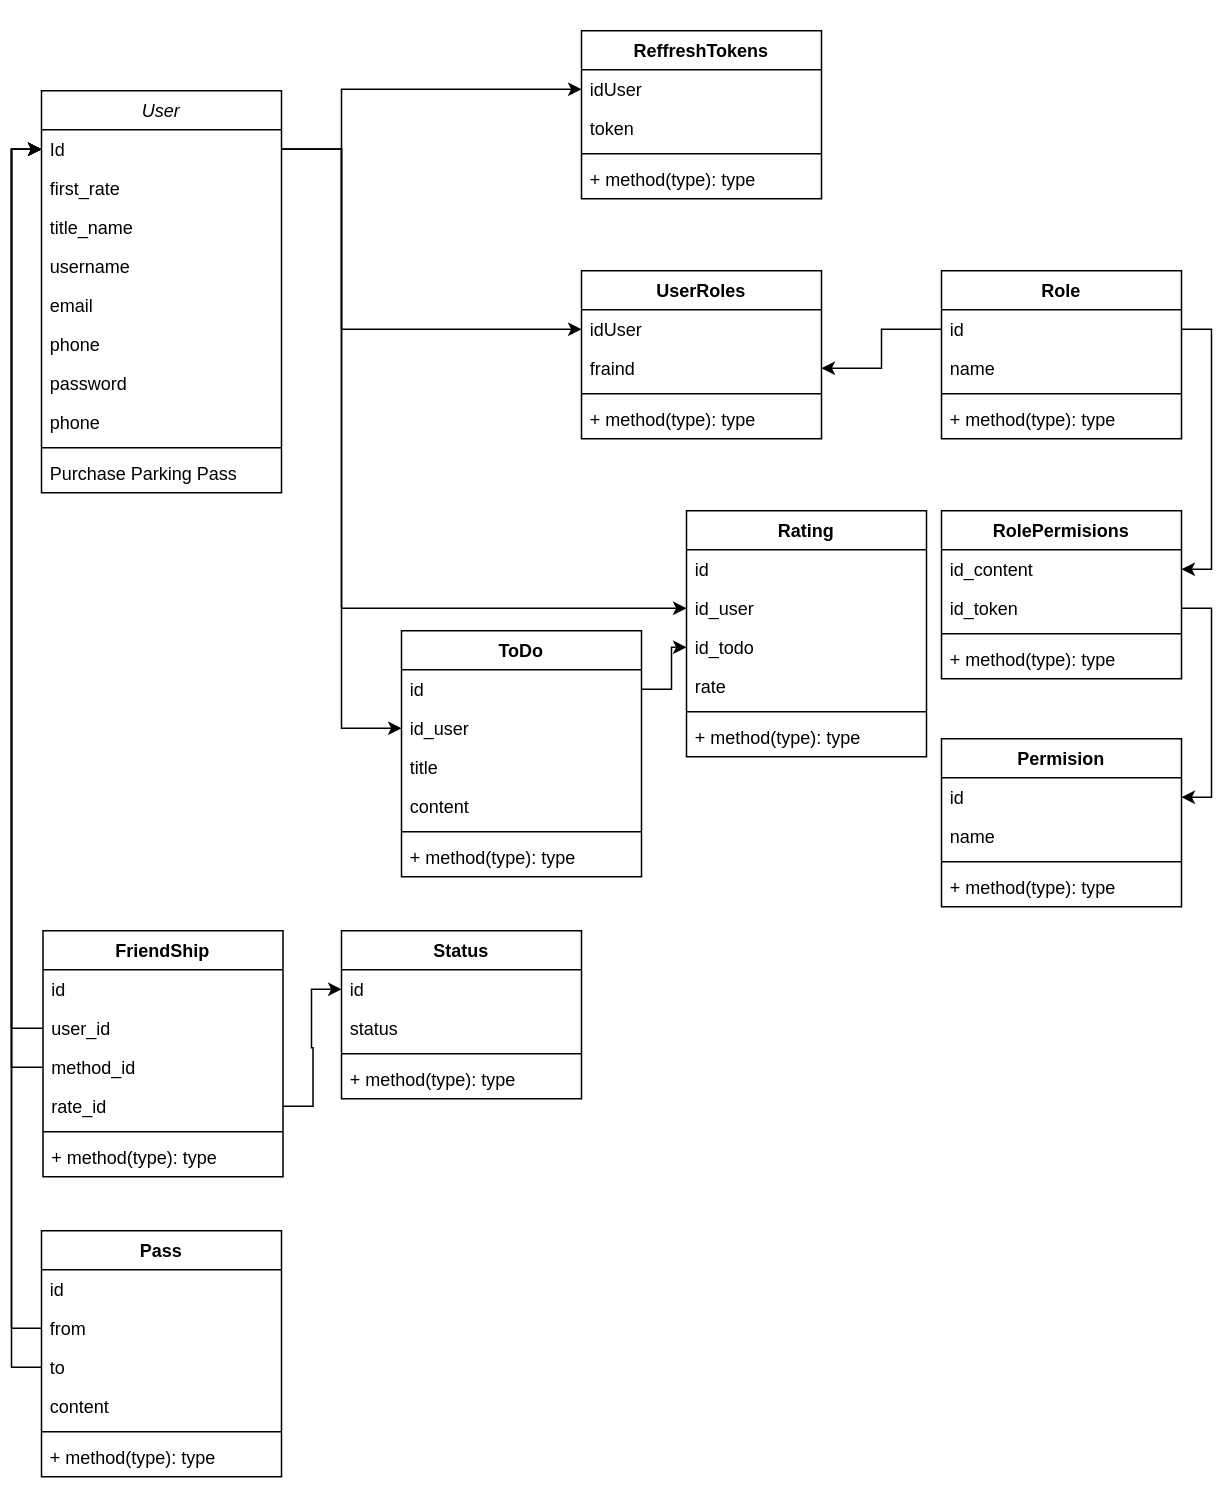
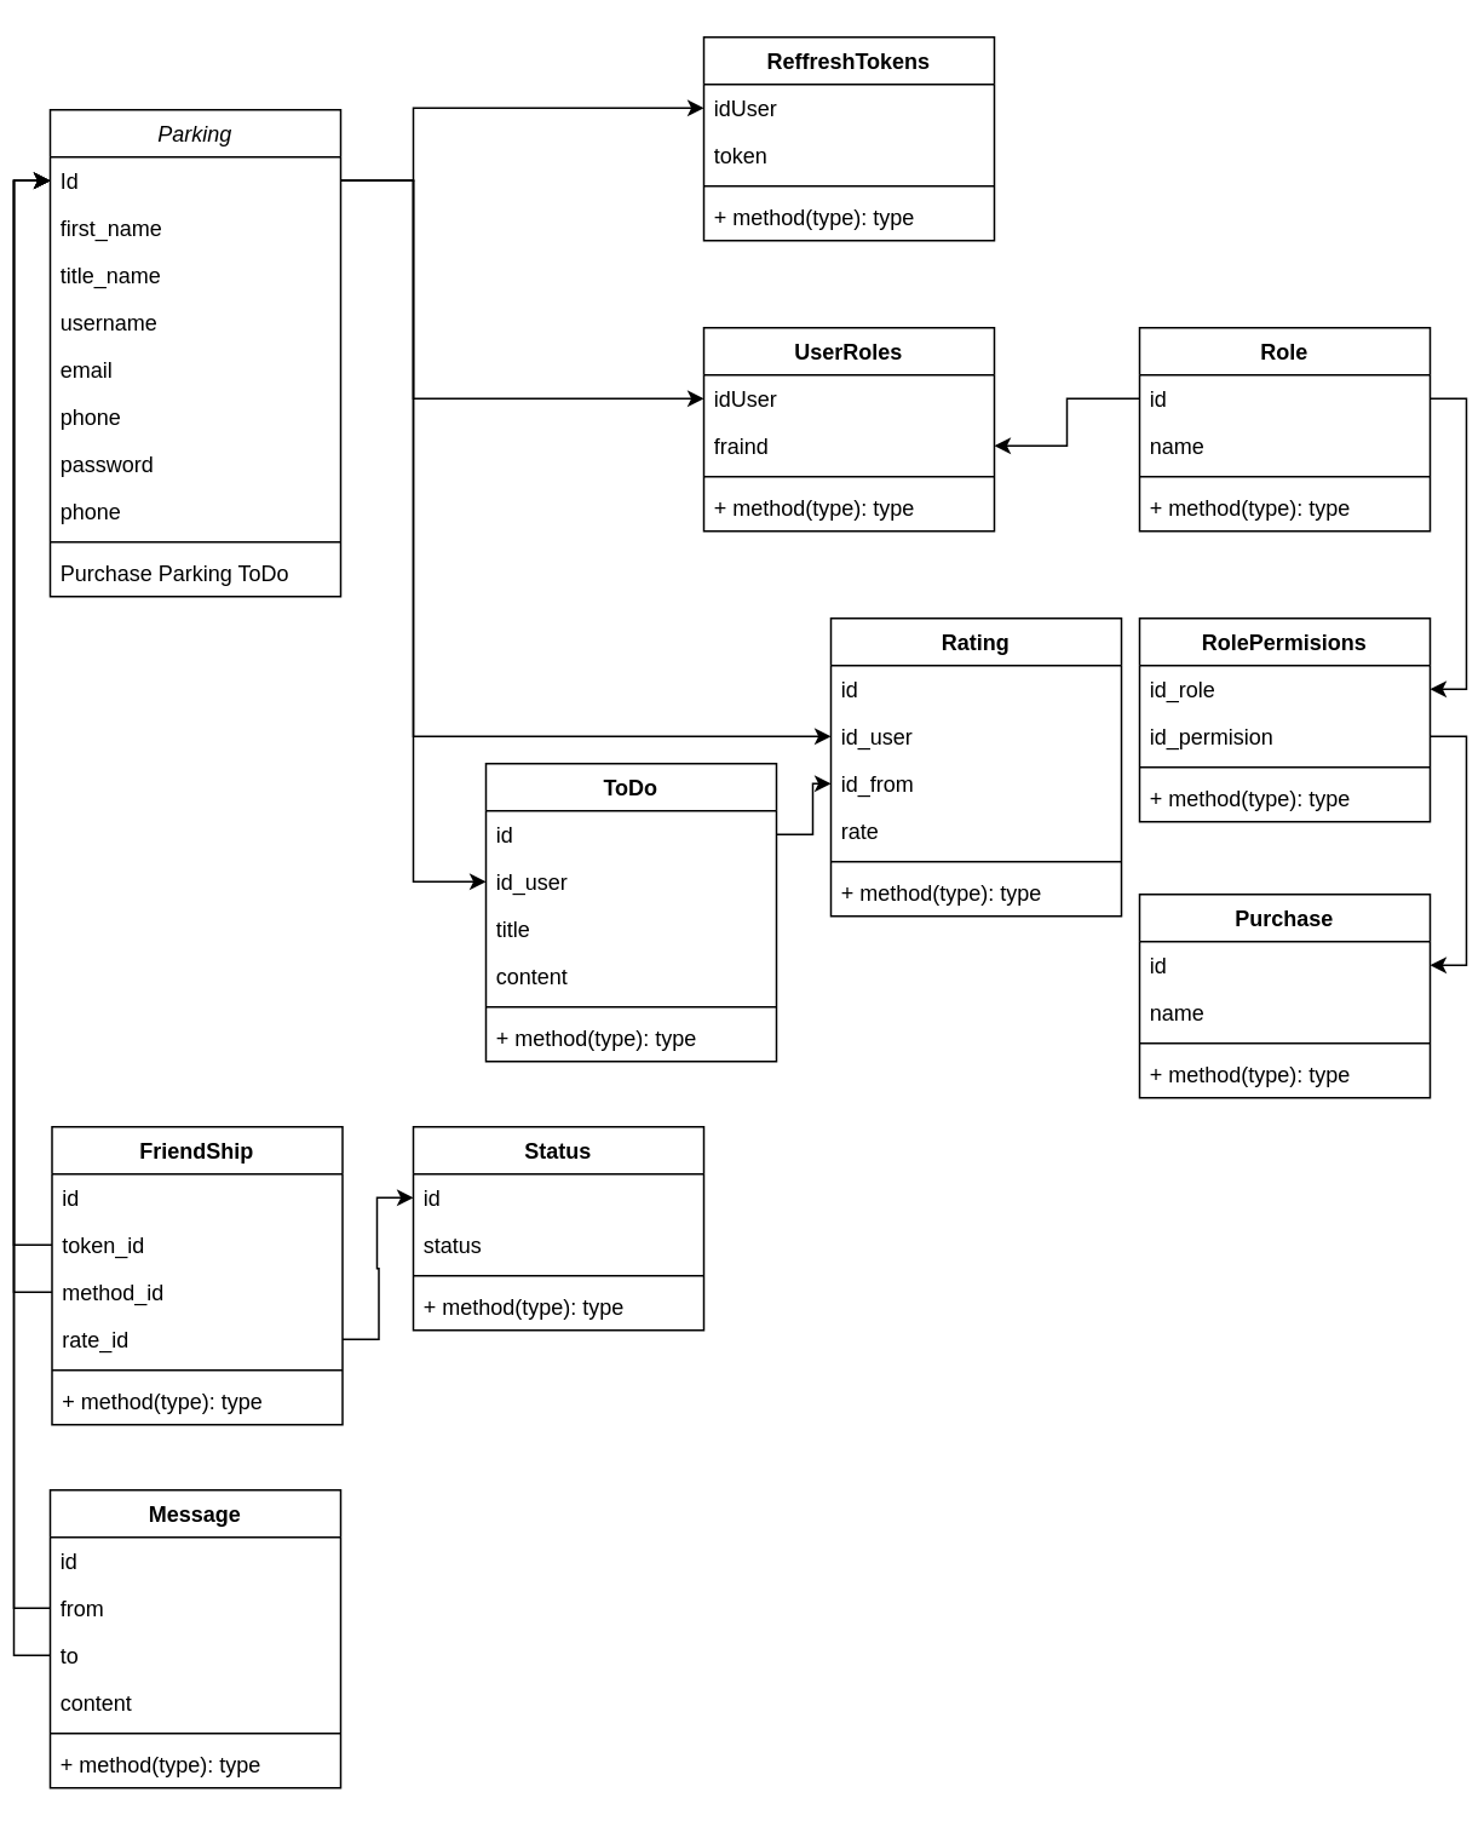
- <mxCell id="2" value="User" style="swimlane;fontStyle=2;align=center;verticalAlign=top;childLayout=stackLayout;horizontal=1;startSize=26;horizontalStack=0;resizeParent=1;resizeLast=0;collapsible=1;marginBottom=0;rounded=0;shadow=0;strokeWidth=1;" parent="1" vertex="1"><mxGeometry x="20" y="60" width="160" height="268" as="geometry"><mxRectangle x="230" y="140" width="160" height="26" as="alternateBounds" /></mxGeometry></mxCell>
+ <mxCell id="2" value="Parking" style="swimlane;fontStyle=2;align=center;verticalAlign=top;childLayout=stackLayout;horizontal=1;startSize=26;horizontalStack=0;resizeParent=1;resizeLast=0;collapsible=1;marginBottom=0;rounded=0;shadow=0;strokeWidth=1;" parent="1" vertex="1"><mxGeometry x="20" y="60" width="160" height="268" as="geometry"><mxRectangle x="230" y="140" width="160" height="26" as="alternateBounds" /></mxGeometry></mxCell>
- <mxCell id="4" value="first_rate" style="text;align=left;verticalAlign=top;spacingLeft=4;spacingRight=4;overflow=hidden;rotatable=0;points=[[0,0.5],[1,0.5]];portConstraint=eastwest;rounded=0;shadow=0;html=0;" parent="2" vertex="1"><mxGeometry y="52" width="160" height="26" as="geometry" /></mxCell>
+ <mxCell id="4" value="first_name" style="text;align=left;verticalAlign=top;spacingLeft=4;spacingRight=4;overflow=hidden;rotatable=0;points=[[0,0.5],[1,0.5]];portConstraint=eastwest;rounded=0;shadow=0;html=0;" parent="2" vertex="1"><mxGeometry y="52" width="160" height="26" as="geometry" /></mxCell>
- <mxCell id="12" value="Purchase Parking Pass" style="text;align=left;verticalAlign=top;spacingLeft=4;spacingRight=4;overflow=hidden;rotatable=0;points=[[0,0.5],[1,0.5]];portConstraint=eastwest;" parent="2" vertex="1"><mxGeometry y="242" width="160" height="26" as="geometry" /></mxCell>
+ <mxCell id="12" value="Purchase Parking ToDo" style="text;align=left;verticalAlign=top;spacingLeft=4;spacingRight=4;overflow=hidden;rotatable=0;points=[[0,0.5],[1,0.5]];portConstraint=eastwest;" parent="2" vertex="1"><mxGeometry y="242" width="160" height="26" as="geometry" /></mxCell>
- <mxCell id="49" value="id_content" style="text;strokeColor=none;fillColor=none;align=left;verticalAlign=top;spacingLeft=4;spacingRight=4;overflow=hidden;rotatable=0;points=[[0,0.5],[1,0.5]];portConstraint=eastwest;" vertex="1" parent="48"><mxGeometry y="26" width="160" height="26" as="geometry" /></mxCell>
+ <mxCell id="49" value="id_role" style="text;strokeColor=none;fillColor=none;align=left;verticalAlign=top;spacingLeft=4;spacingRight=4;overflow=hidden;rotatable=0;points=[[0,0.5],[1,0.5]];portConstraint=eastwest;" vertex="1" parent="48"><mxGeometry y="26" width="160" height="26" as="geometry" /></mxCell>
- <mxCell id="50" value="id_token" style="text;strokeColor=none;fillColor=none;align=left;verticalAlign=top;spacingLeft=4;spacingRight=4;overflow=hidden;rotatable=0;points=[[0,0.5],[1,0.5]];portConstraint=eastwest;" vertex="1" parent="48"><mxGeometry y="52" width="160" height="26" as="geometry" /></mxCell>
+ <mxCell id="50" value="id_permision" style="text;strokeColor=none;fillColor=none;align=left;verticalAlign=top;spacingLeft=4;spacingRight=4;overflow=hidden;rotatable=0;points=[[0,0.5],[1,0.5]];portConstraint=eastwest;" vertex="1" parent="48"><mxGeometry y="52" width="160" height="26" as="geometry" /></mxCell>
- <mxCell id="42" value="id_todo" style="text;strokeColor=none;fillColor=none;align=left;verticalAlign=top;spacingLeft=4;spacingRight=4;overflow=hidden;rotatable=0;points=[[0,0.5],[1,0.5]];portConstraint=eastwest;" vertex="1" parent="39"><mxGeometry y="78" width="160" height="26" as="geometry" /></mxCell>
+ <mxCell id="42" value="id_from" style="text;strokeColor=none;fillColor=none;align=left;verticalAlign=top;spacingLeft=4;spacingRight=4;overflow=hidden;rotatable=0;points=[[0,0.5],[1,0.5]];portConstraint=eastwest;" vertex="1" parent="39"><mxGeometry y="78" width="160" height="26" as="geometry" /></mxCell>
- <mxCell id="54" value="Permision" style="swimlane;fontStyle=1;align=center;verticalAlign=top;childLayout=stackLayout;horizontal=1;startSize=26;horizontalStack=0;resizeParent=1;resizeParentMax=0;resizeLast=0;collapsible=1;marginBottom=0;" vertex="1" parent="1"><mxGeometry x="620" y="492" width="160" height="112" as="geometry" /></mxCell>
+ <mxCell id="54" value="Purchase" style="swimlane;fontStyle=1;align=center;verticalAlign=top;childLayout=stackLayout;horizontal=1;startSize=26;horizontalStack=0;resizeParent=1;resizeParentMax=0;resizeLast=0;collapsible=1;marginBottom=0;" vertex="1" parent="1"><mxGeometry x="620" y="492" width="160" height="112" as="geometry" /></mxCell>
- <mxCell id="62" value="user_id" style="text;strokeColor=none;fillColor=none;align=left;verticalAlign=top;spacingLeft=4;spacingRight=4;overflow=hidden;rotatable=0;points=[[0,0.5],[1,0.5]];portConstraint=eastwest;" vertex="1" parent="60"><mxGeometry y="52" width="160" height="26" as="geometry" /></mxCell>
+ <mxCell id="62" value="token_id" style="text;strokeColor=none;fillColor=none;align=left;verticalAlign=top;spacingLeft=4;spacingRight=4;overflow=hidden;rotatable=0;points=[[0,0.5],[1,0.5]];portConstraint=eastwest;" vertex="1" parent="60"><mxGeometry y="52" width="160" height="26" as="geometry" /></mxCell>
- <mxCell id="75" value="Pass" style="swimlane;fontStyle=1;align=center;verticalAlign=top;childLayout=stackLayout;horizontal=1;startSize=26;horizontalStack=0;resizeParent=1;resizeParentMax=0;resizeLast=0;collapsible=1;marginBottom=0;" vertex="1" parent="1"><mxGeometry x="20" y="820" width="160" height="164" as="geometry" /></mxCell>
+ <mxCell id="75" value="Message" style="swimlane;fontStyle=1;align=center;verticalAlign=top;childLayout=stackLayout;horizontal=1;startSize=26;horizontalStack=0;resizeParent=1;resizeParentMax=0;resizeLast=0;collapsible=1;marginBottom=0;" vertex="1" parent="1"><mxGeometry x="20" y="820" width="160" height="164" as="geometry" /></mxCell>
